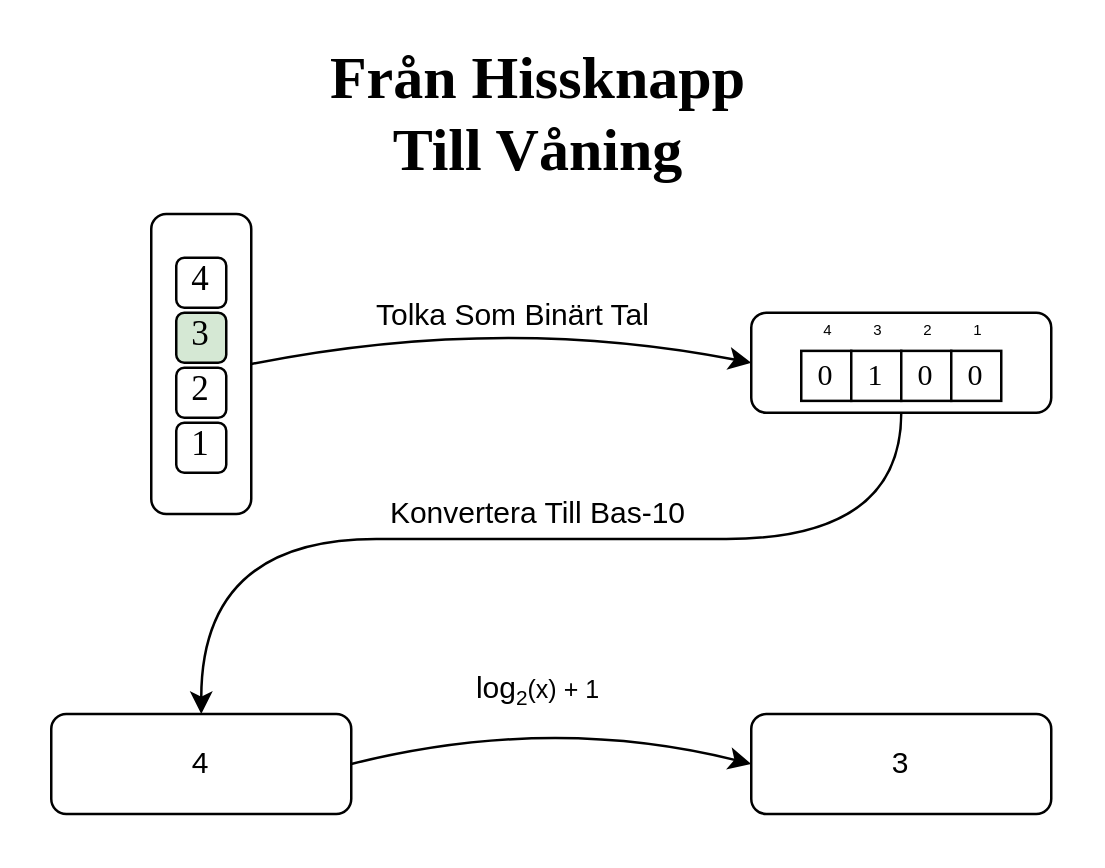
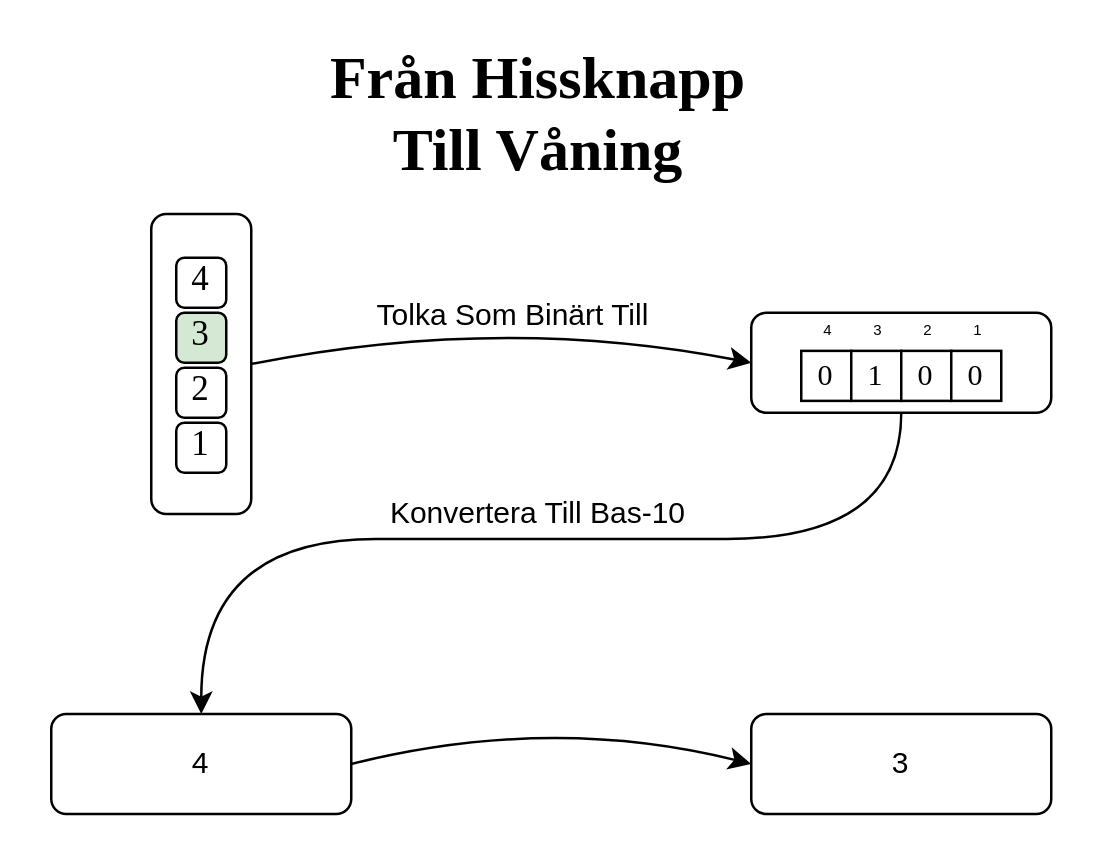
- <mxCell id="27" value="Tolka Som Binärt Tal" style="text;html=1;strokeColor=none;fillColor=none;align=center;verticalAlign=middle;whiteSpace=wrap;rounded=0;" vertex="1" parent="1"><mxGeometry x="140" y="90.5" width="130" height="40" as="geometry" /></mxCell>
+ <mxCell id="27" value="Tolka Som Binärt Till" style="text;html=1;strokeColor=none;fillColor=none;align=center;verticalAlign=middle;whiteSpace=wrap;rounded=0;" vertex="1" parent="1"><mxGeometry x="140" y="90.5" width="130" height="40" as="geometry" /></mxCell>
- <mxCell id="29" value="log&lt;span style=&quot;font-size: 10px&quot;&gt;&lt;sub&gt;2&lt;/sub&gt;(x) + 1&lt;/span&gt;" style="text;html=1;strokeColor=none;fillColor=none;align=center;verticalAlign=middle;whiteSpace=wrap;rounded=0;" vertex="1" parent="1"><mxGeometry x="185" y="250" width="60" height="20" as="geometry" /></mxCell>
